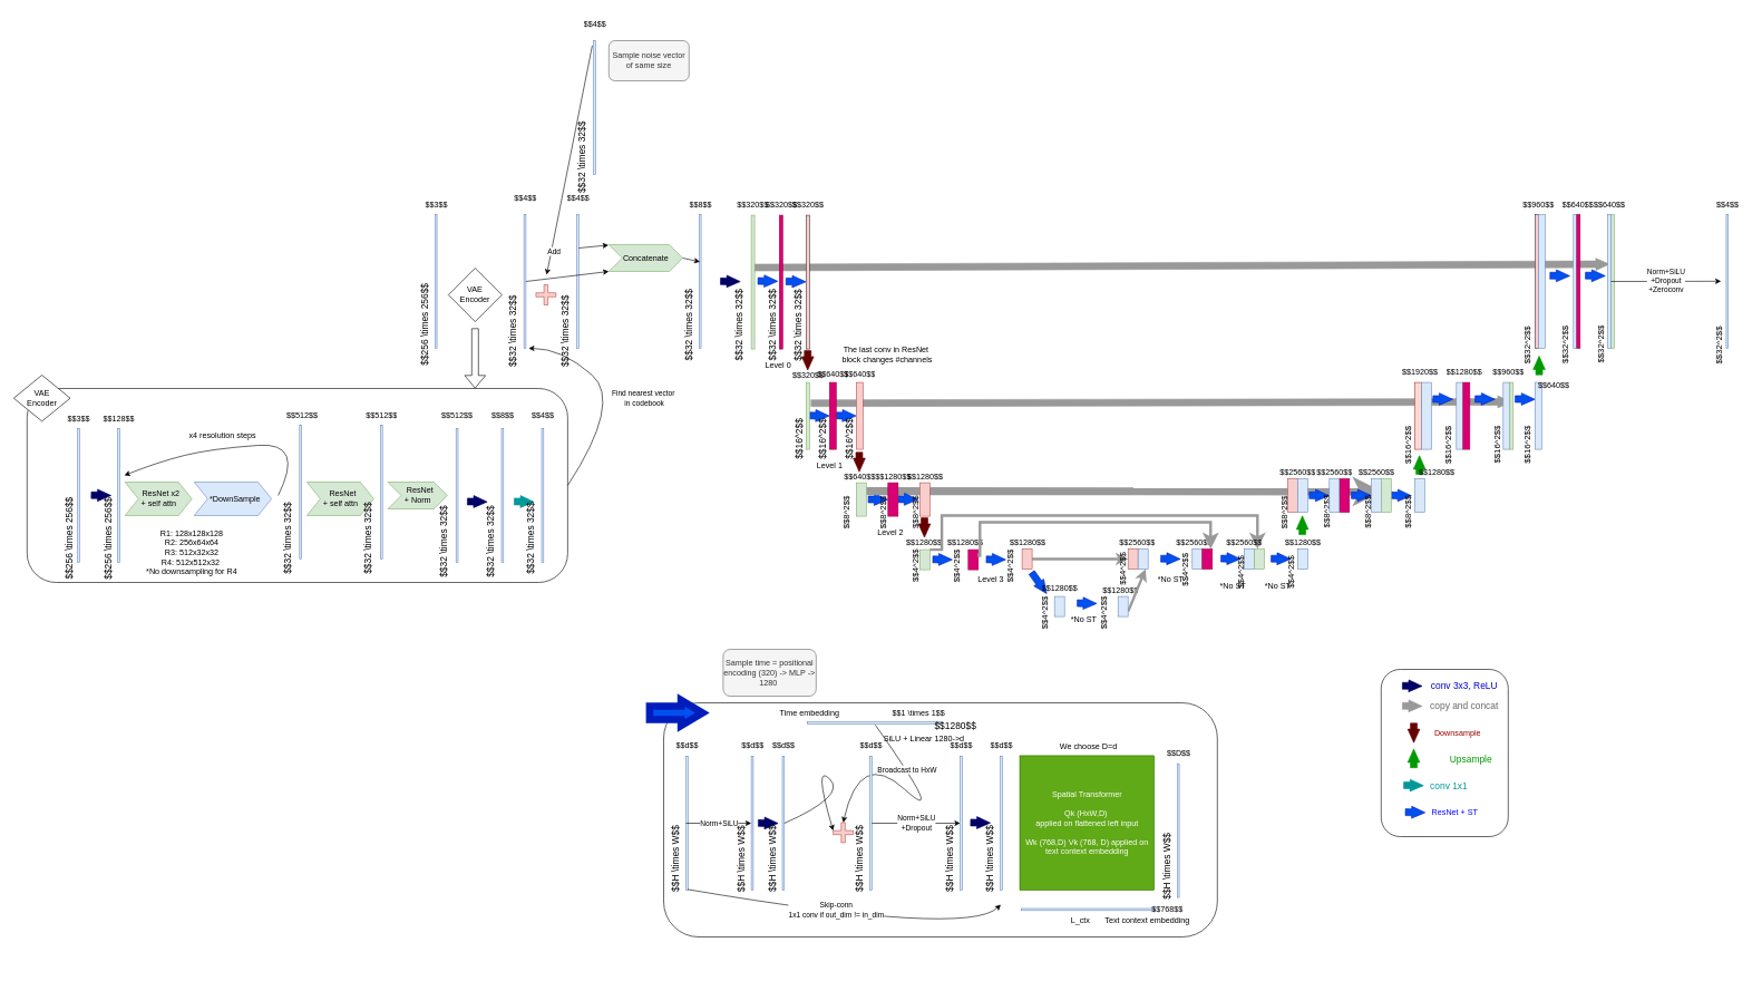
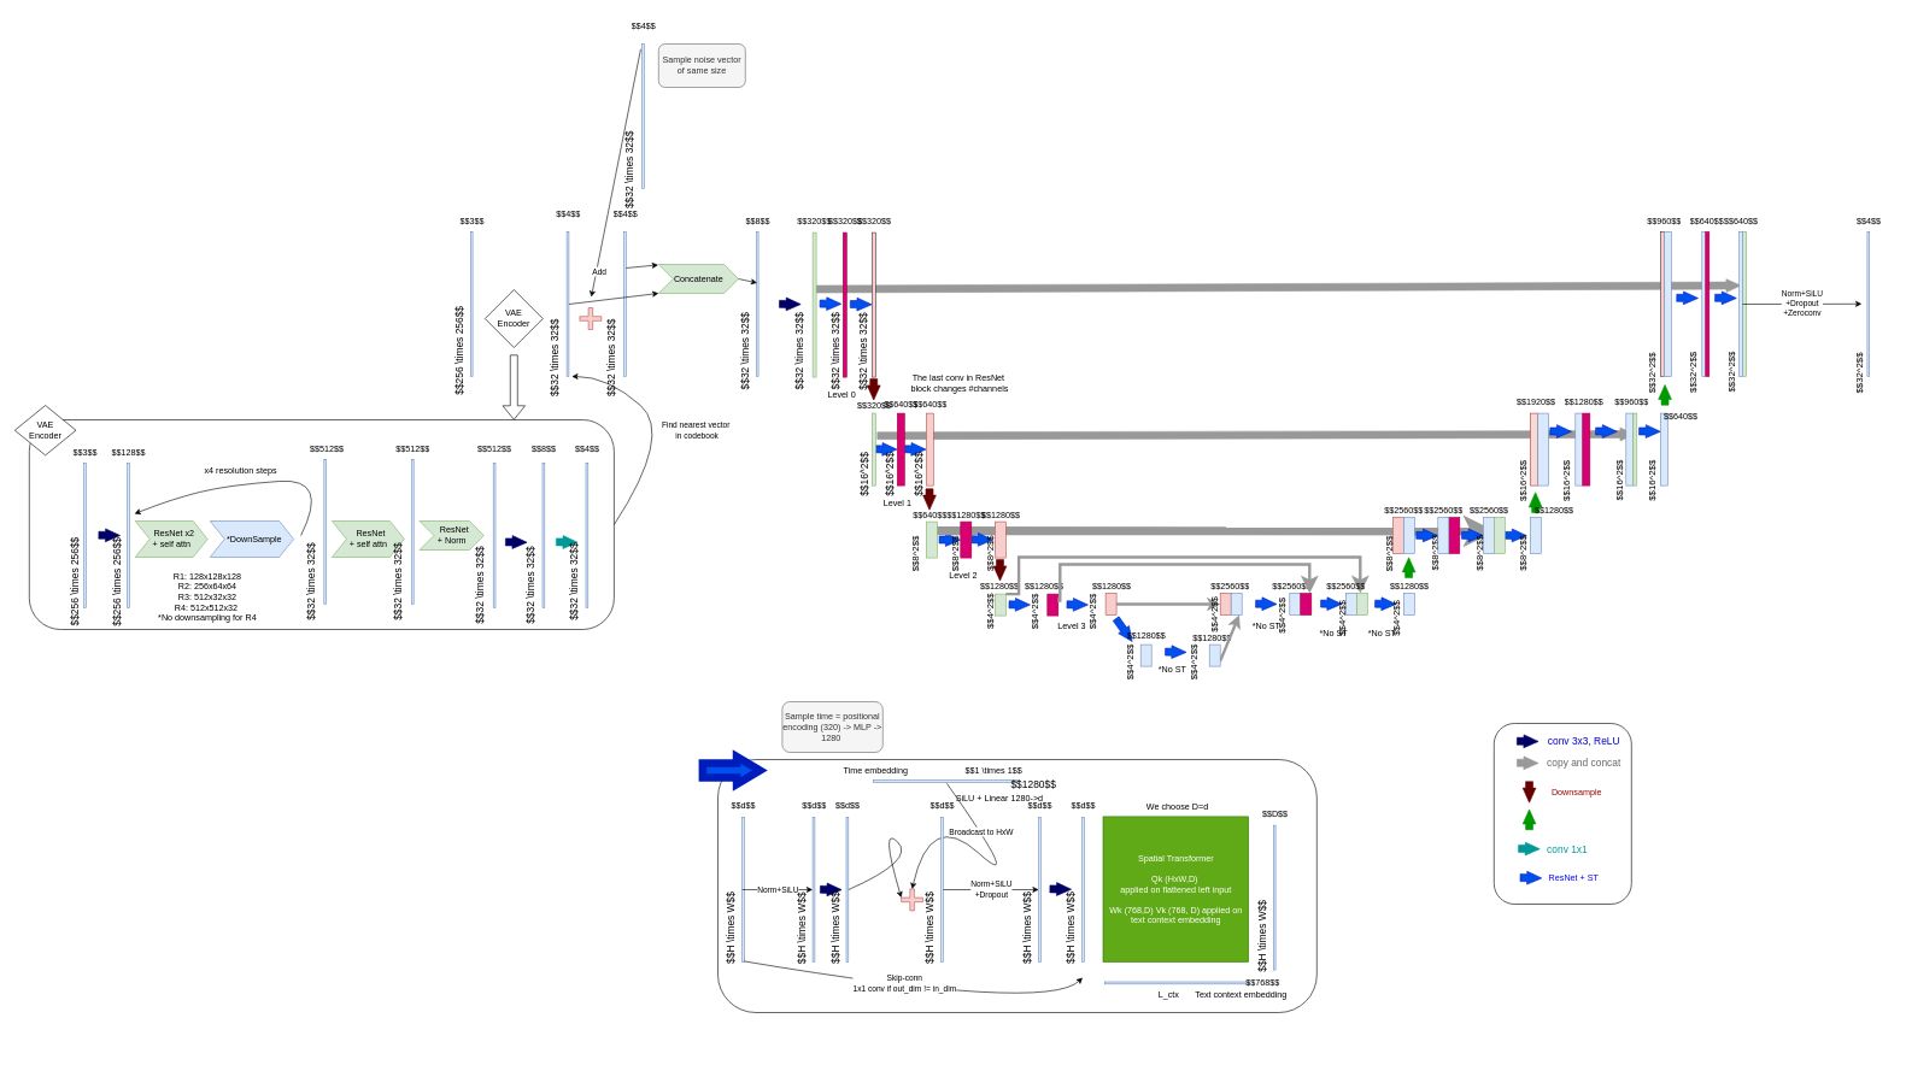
- <mxCell id="57" value="&lt;font color=&quot;#009900&quot; style=&quot;font-size: 14px;&quot;&gt;Upsample&lt;/font&gt;&lt;font color=&quot;#009900&quot; style=&quot;font-size: 14px;&quot;&gt;&lt;br&gt;&lt;/font&gt;" style="text;html=1;align=center;verticalAlign=middle;resizable=0;points=[];autosize=1;strokeColor=none;fillColor=none;" parent="1" vertex="1"><mxGeometry x="2153.75" y="1120" width="90" height="30" as="geometry" /></mxCell>
